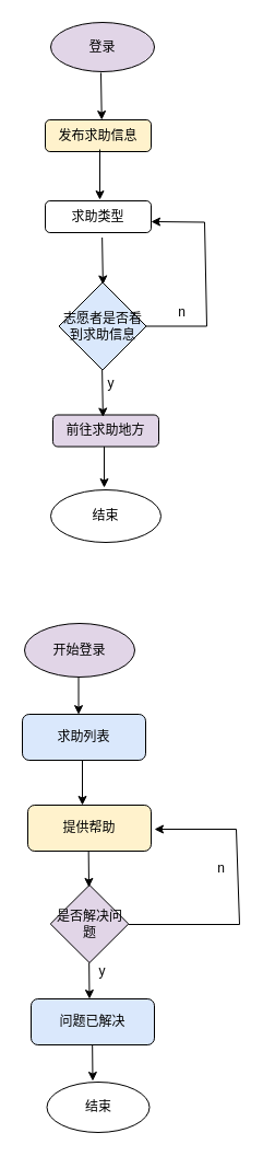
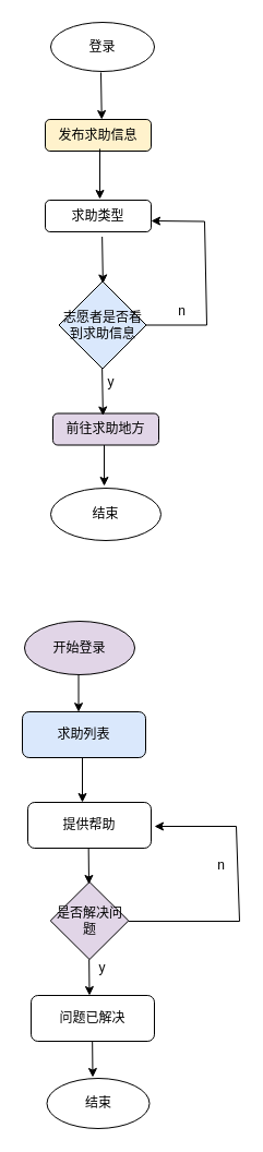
- <mxCell id="2" value="登录" style="ellipse;whiteSpace=wrap;html=1;fillColor=#e1d5e7;" vertex="1" parent="1"><mxGeometry x="46" y="20" width="95" height="45" as="geometry" /></mxCell>
+ <mxCell id="2" value="登录" style="ellipse;whiteSpace=wrap;html=1;" vertex="1" parent="1"><mxGeometry x="46" y="20" width="95" height="45" as="geometry" /></mxCell>
- <mxCell id="20" value="提供帮助" style="rounded=1;whiteSpace=wrap;html=1;fillColor=#fff2cc;" vertex="1" parent="1"><mxGeometry x="25" y="735" width="113" height="42" as="geometry" /></mxCell>
+ <mxCell id="20" value="提供帮助" style="rounded=1;whiteSpace=wrap;html=1;" vertex="1" parent="1"><mxGeometry x="25" y="735" width="113" height="42" as="geometry" /></mxCell>
- <mxCell id="24" value="问题已解决" style="rounded=1;whiteSpace=wrap;html=1;fillColor=#dae8fc;" vertex="1" parent="1"><mxGeometry x="28" y="912" width="113" height="42" as="geometry" /></mxCell>
+ <mxCell id="24" value="问题已解决" style="rounded=1;whiteSpace=wrap;html=1;" vertex="1" parent="1"><mxGeometry x="28" y="912" width="113" height="42" as="geometry" /></mxCell>
